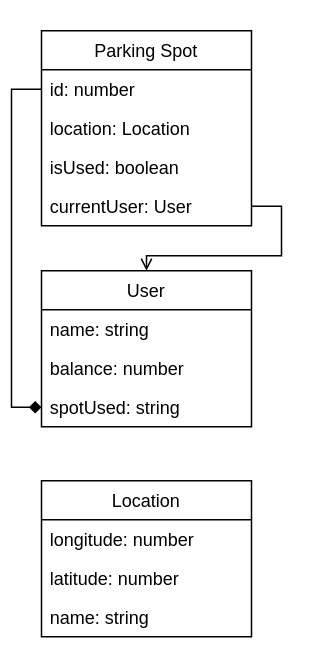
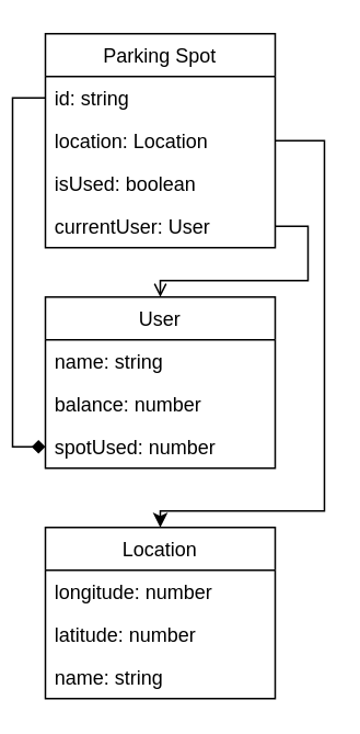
- <mxCell id="3" value="id: number" style="text;strokeColor=none;fillColor=none;align=left;verticalAlign=top;spacingLeft=4;spacingRight=4;overflow=hidden;rotatable=0;points=[[0,0.5],[1,0.5]];portConstraint=eastwest;" vertex="1" parent="2"><mxGeometry y="26" width="140" height="26" as="geometry" /></mxCell>
+ <mxCell id="3" value="id: string" style="text;strokeColor=none;fillColor=none;align=left;verticalAlign=top;spacingLeft=4;spacingRight=4;overflow=hidden;rotatable=0;points=[[0,0.5],[1,0.5]];portConstraint=eastwest;" vertex="1" parent="2"><mxGeometry y="26" width="140" height="26" as="geometry" /></mxCell>
+ <mxCell id="16" style="edgeStyle=orthogonalEdgeStyle;rounded=0;orthogonalLoop=1;jettySize=auto;html=1;exitX=1;exitY=0.5;exitDx=0;exitDy=0;entryX=0.5;entryY=0;entryDx=0;entryDy=0;" edge="1" parent="1" source="4" target="7"><mxGeometry relative="1" as="geometry"><Array as="points"><mxPoint x="190" y="85" /><mxPoint x="190" y="310" /><mxPoint x="90" y="310" /></Array></mxGeometry></mxCell>
- <mxCell id="14" value="spotUsed: string" style="text;strokeColor=none;fillColor=none;align=left;verticalAlign=top;spacingLeft=4;spacingRight=4;overflow=hidden;rotatable=0;points=[[0,0.5],[1,0.5]];portConstraint=eastwest;" vertex="1" parent="11"><mxGeometry y="78" width="140" height="26" as="geometry" /></mxCell>
+ <mxCell id="14" value="spotUsed: number" style="text;strokeColor=none;fillColor=none;align=left;verticalAlign=top;spacingLeft=4;spacingRight=4;overflow=hidden;rotatable=0;points=[[0,0.5],[1,0.5]];portConstraint=eastwest;" vertex="1" parent="11"><mxGeometry y="78" width="140" height="26" as="geometry" /></mxCell>
